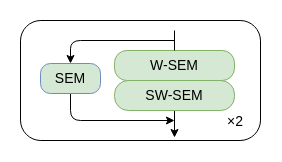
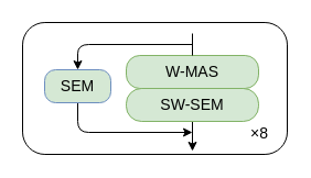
- <mxCell id="3" value="&lt;font style=&quot;font-size: 14px;&quot;&gt;W-SEM&lt;/font&gt;" style="rounded=1;whiteSpace=wrap;html=1;fillColor=#d5e8d4;strokeColor=#82b366;fontFamily=Arial;arcSize=41;" vertex="1" parent="1"><mxGeometry x="114" y="50" width="120" height="30" as="geometry" /></mxCell>
+ <mxCell id="3" value="&lt;font style=&quot;font-size: 14px;&quot;&gt;W-MAS&lt;/font&gt;" style="rounded=1;whiteSpace=wrap;html=1;fillColor=#d5e8d4;strokeColor=#82b366;fontFamily=Arial;arcSize=41;" vertex="1" parent="1"><mxGeometry x="114" y="50" width="120" height="30" as="geometry" /></mxCell>
- <mxCell id="8" value="&lt;font style=&quot;font-size: 14px;&quot; face=&quot;Arial&quot;&gt;×2&lt;/font&gt;" style="text;html=1;strokeColor=none;fillColor=none;align=center;verticalAlign=middle;whiteSpace=wrap;rounded=0;" vertex="1" parent="1"><mxGeometry x="215" y="108" width="40" height="25" as="geometry" /></mxCell>
+ <mxCell id="8" value="&lt;font style=&quot;font-size: 14px;&quot; face=&quot;Arial&quot;&gt;×8&lt;/font&gt;" style="text;html=1;strokeColor=none;fillColor=none;align=center;verticalAlign=middle;whiteSpace=wrap;rounded=0;" vertex="1" parent="1"><mxGeometry x="215" y="108" width="40" height="25" as="geometry" /></mxCell>
